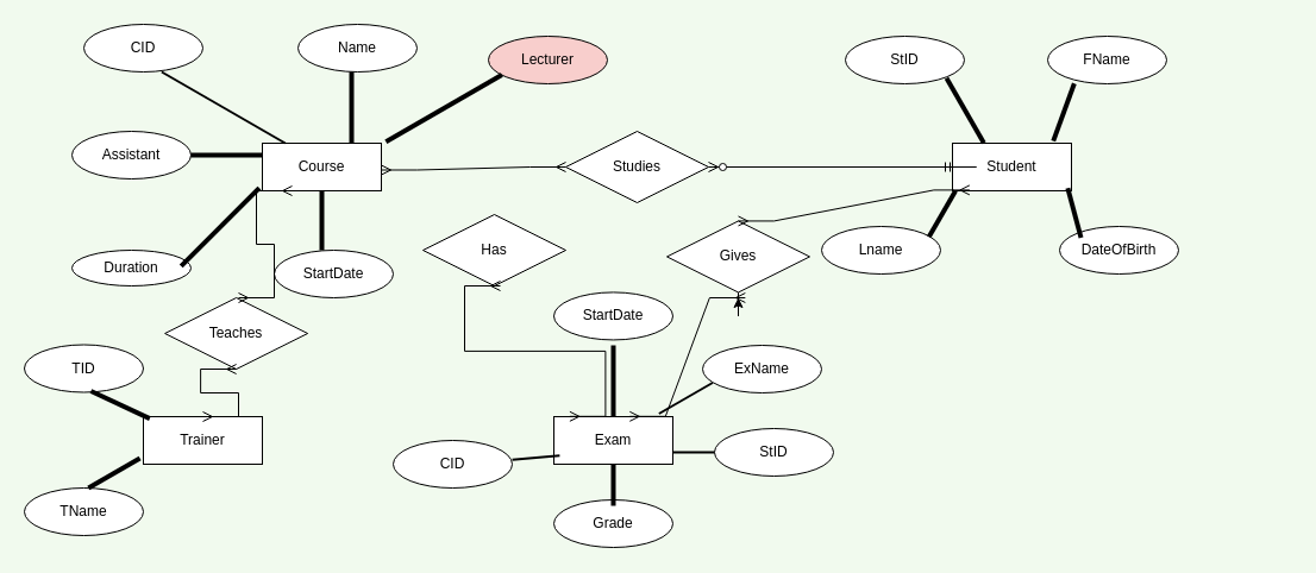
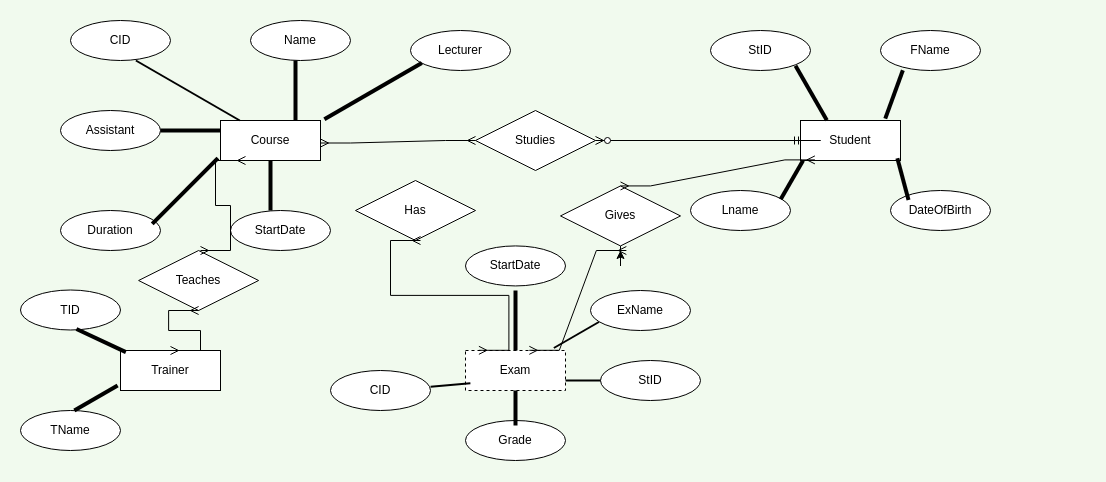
- <mxCell id="9" value="Lecturer" style="ellipse;whiteSpace=wrap;html=1;align=center;fillColor=#f8cecc;" vertex="1" parent="1"><mxGeometry x="410" y="30" width="100" height="40" as="geometry" /></mxCell>
+ <mxCell id="9" value="Lecturer" style="ellipse;whiteSpace=wrap;html=1;align=center;" vertex="1" parent="1"><mxGeometry x="410" y="30" width="100" height="40" as="geometry" /></mxCell>
- <mxCell id="8" value="Duration" style="ellipse;whiteSpace=wrap;html=1;align=center;" vertex="1" parent="1"><mxGeometry x="60" y="210" width="100" height="30" as="geometry" /></mxCell>
+ <mxCell id="8" value="Duration" style="ellipse;whiteSpace=wrap;html=1;align=center;" vertex="1" parent="1"><mxGeometry x="60" y="210" width="100" height="40" as="geometry" /></mxCell>
- <mxCell id="27" value="Exam" style="whiteSpace=wrap;html=1;align=center;" vertex="1" parent="1"><mxGeometry x="465" y="350" width="100" height="40" as="geometry" /></mxCell>
+ <mxCell id="27" value="Exam" style="whiteSpace=wrap;html=1;align=center;dashed=1;" vertex="1" parent="1"><mxGeometry x="465" y="350" width="100" height="40" as="geometry" /></mxCell>
